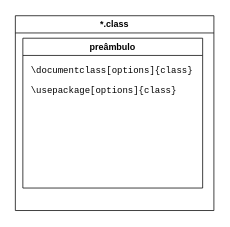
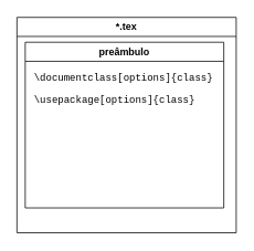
- <mxCell id="2" value="*.class" style="swimlane;whiteSpace=wrap;" vertex="1" parent="1"><mxGeometry x="20" y="20" width="265" height="260" as="geometry" /></mxCell>
+ <mxCell id="2" value="*.tex" style="swimlane;whiteSpace=wrap;" vertex="1" parent="1"><mxGeometry x="20" y="20" width="265" height="260" as="geometry" /></mxCell>
